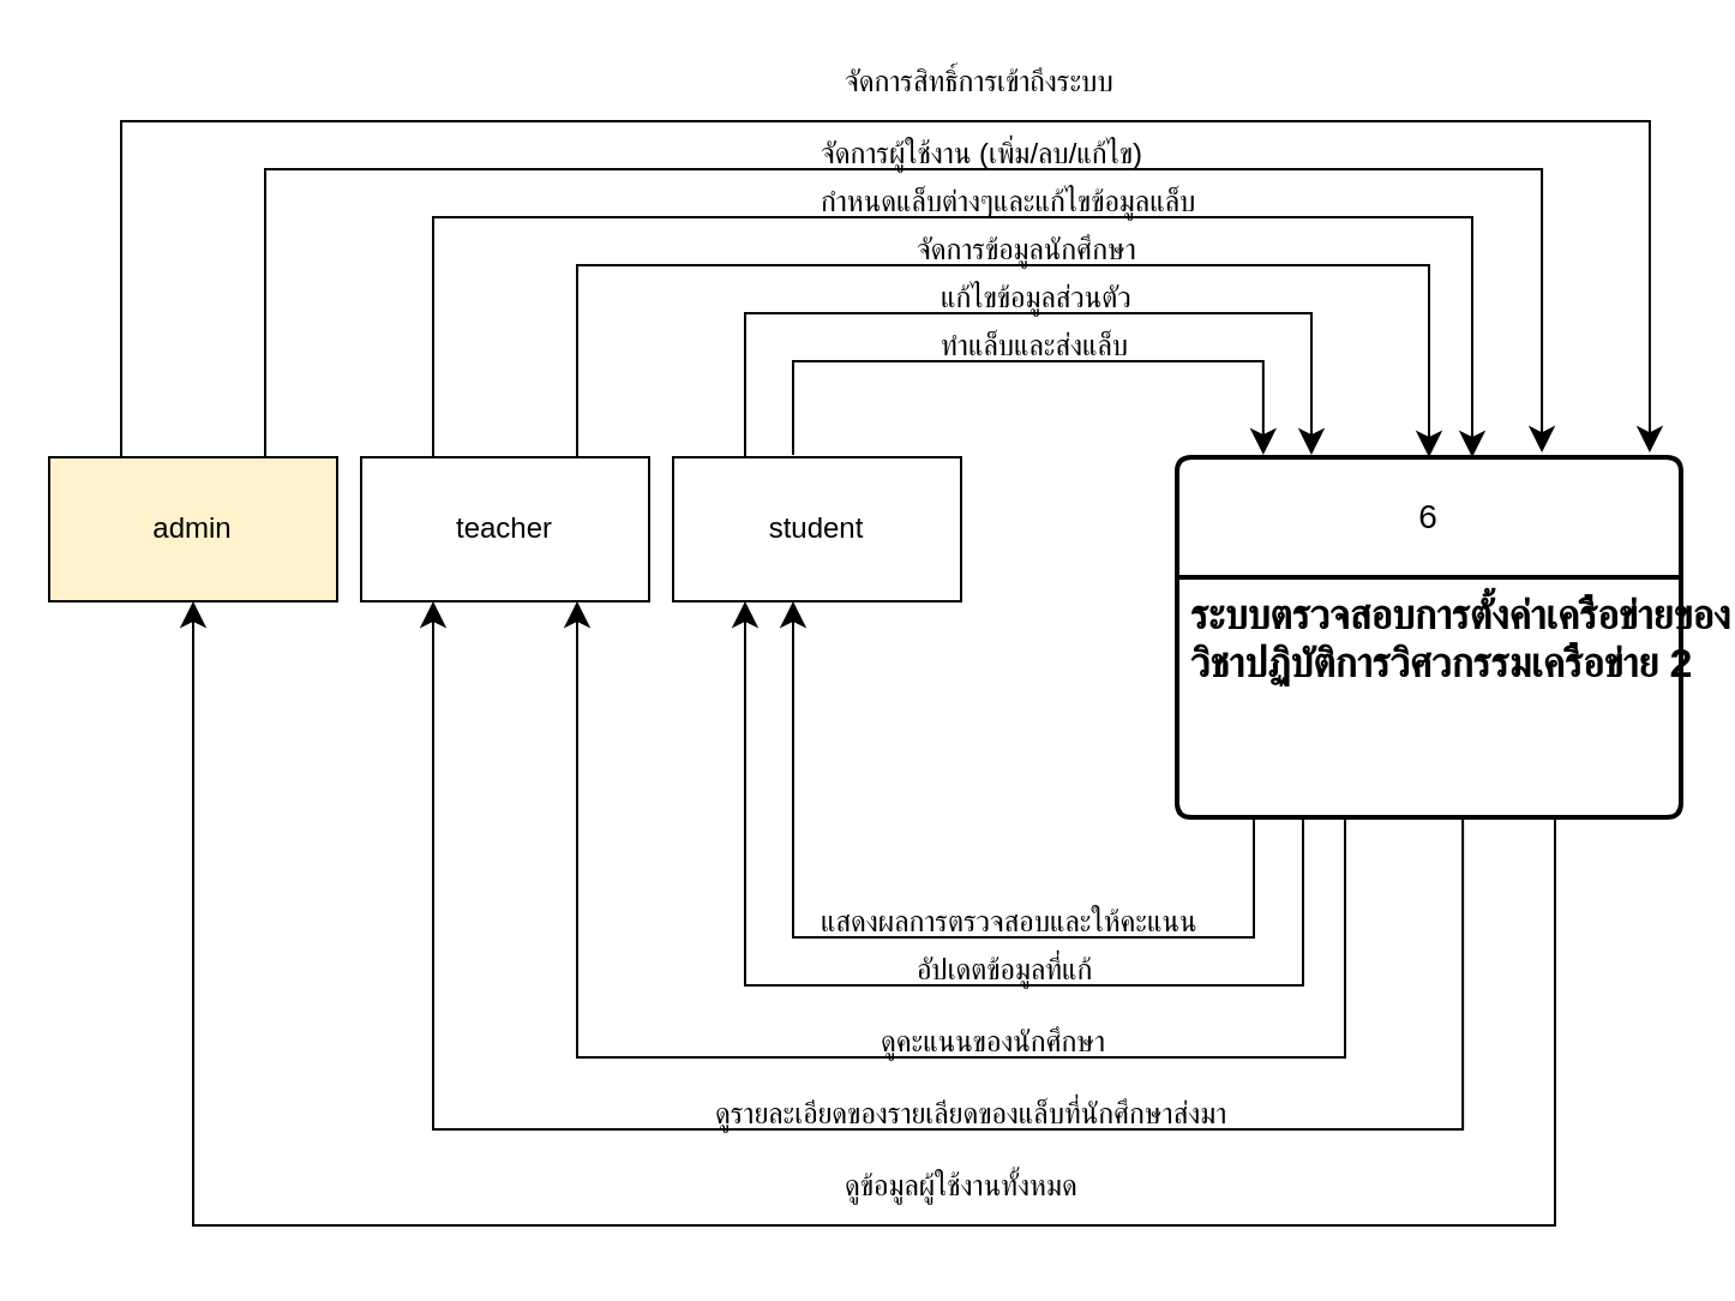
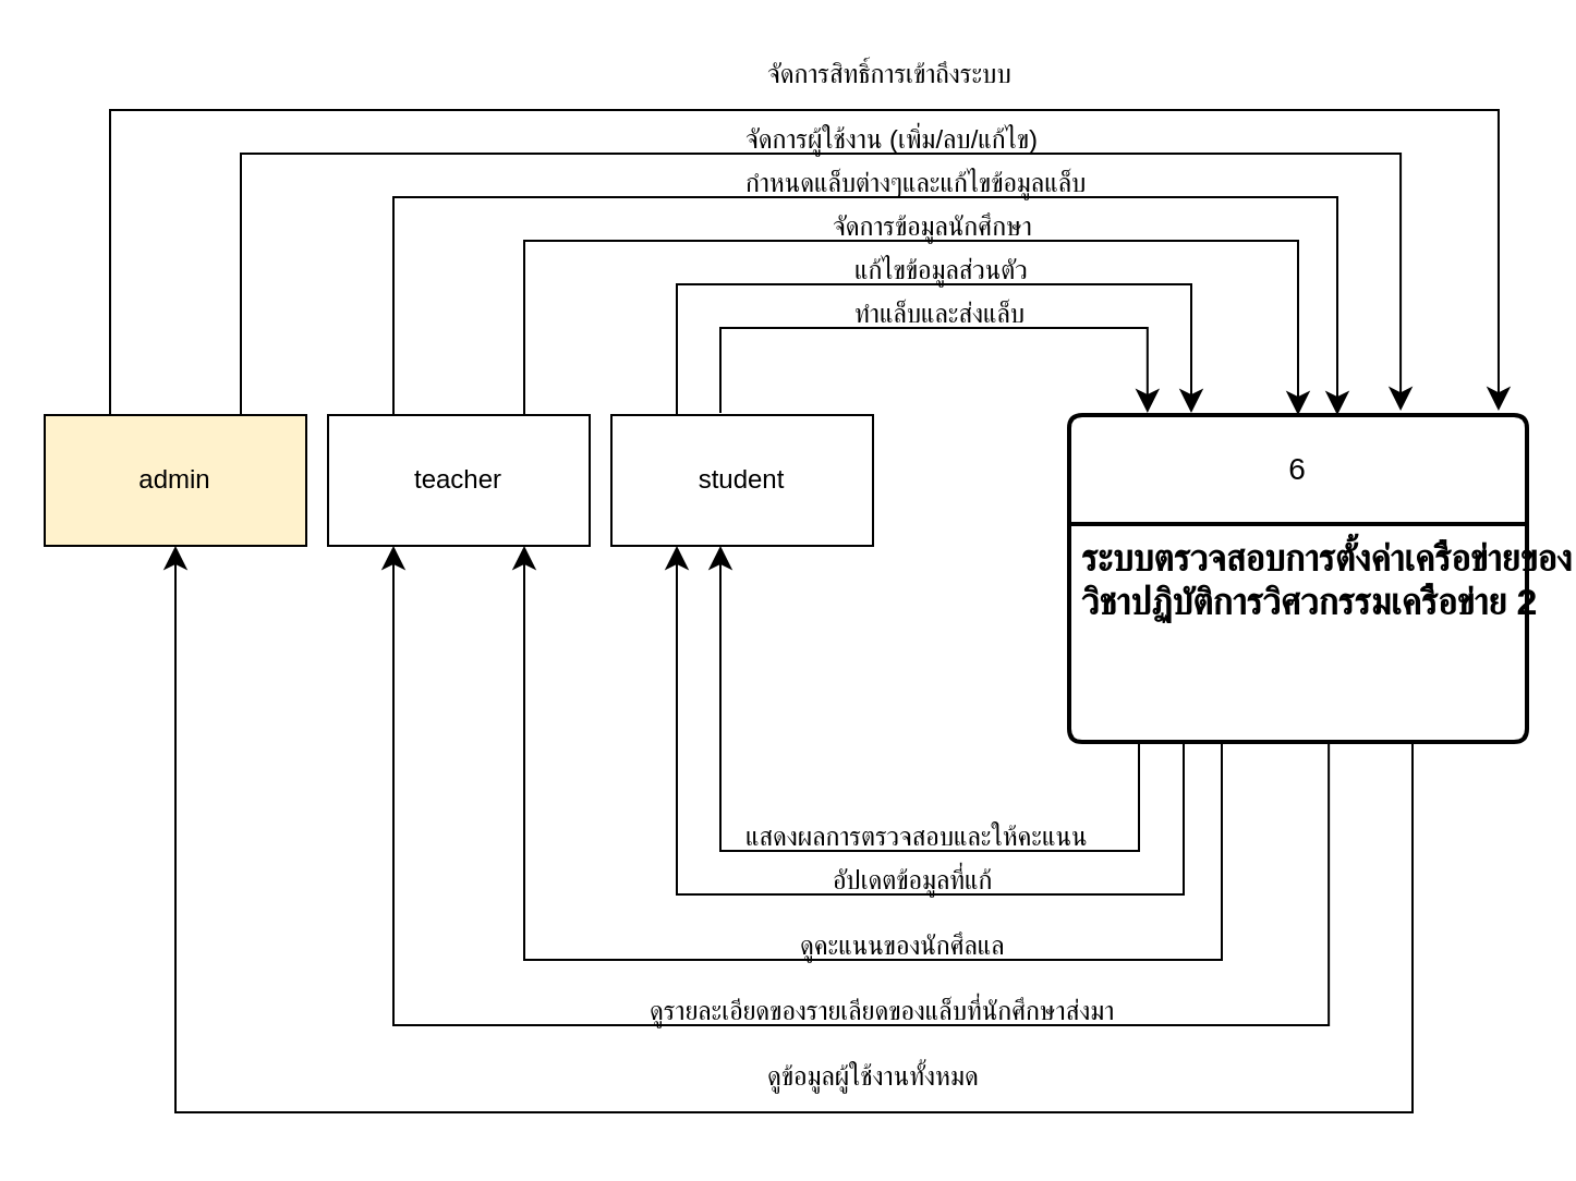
- <mxCell id="25" value="ดูคะแนนของนักศึกษา" style="text;whiteSpace=wrap;html=1;" vertex="1" parent="1"><mxGeometry x="365" y="420" width="200" height="40" as="geometry" /></mxCell>
+ <mxCell id="25" value="ดูคะแนนของนักศึลแล" style="text;whiteSpace=wrap;html=1;" vertex="1" parent="1"><mxGeometry x="365" y="420" width="200" height="40" as="geometry" /></mxCell>
